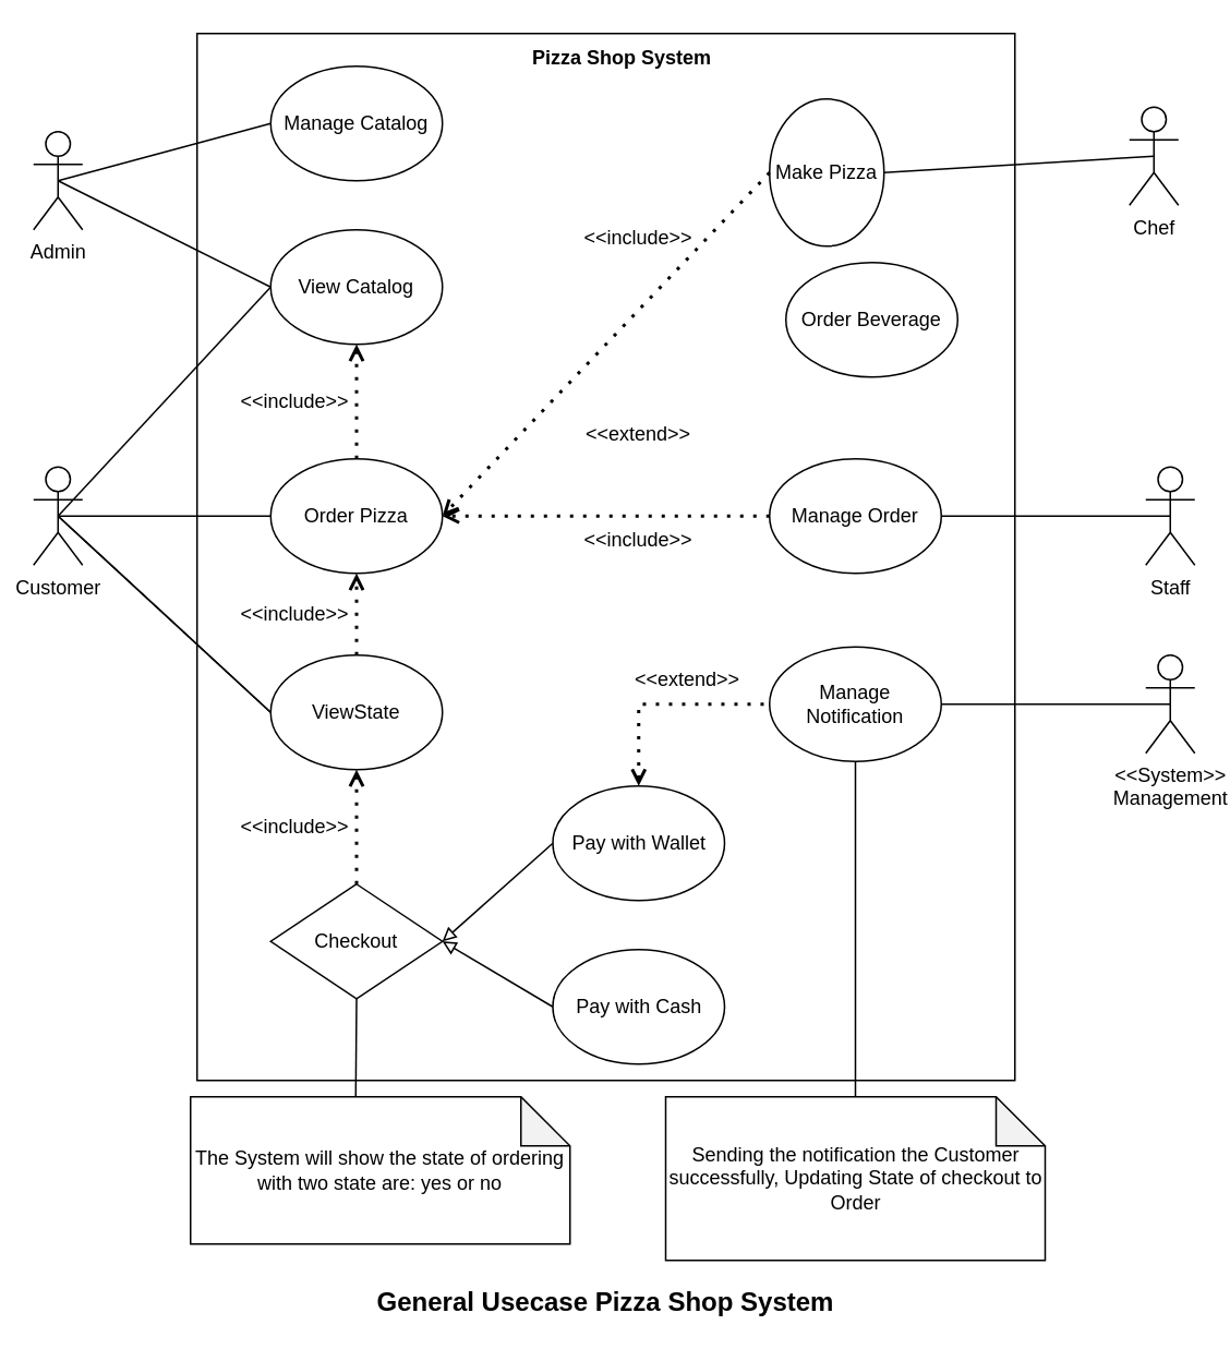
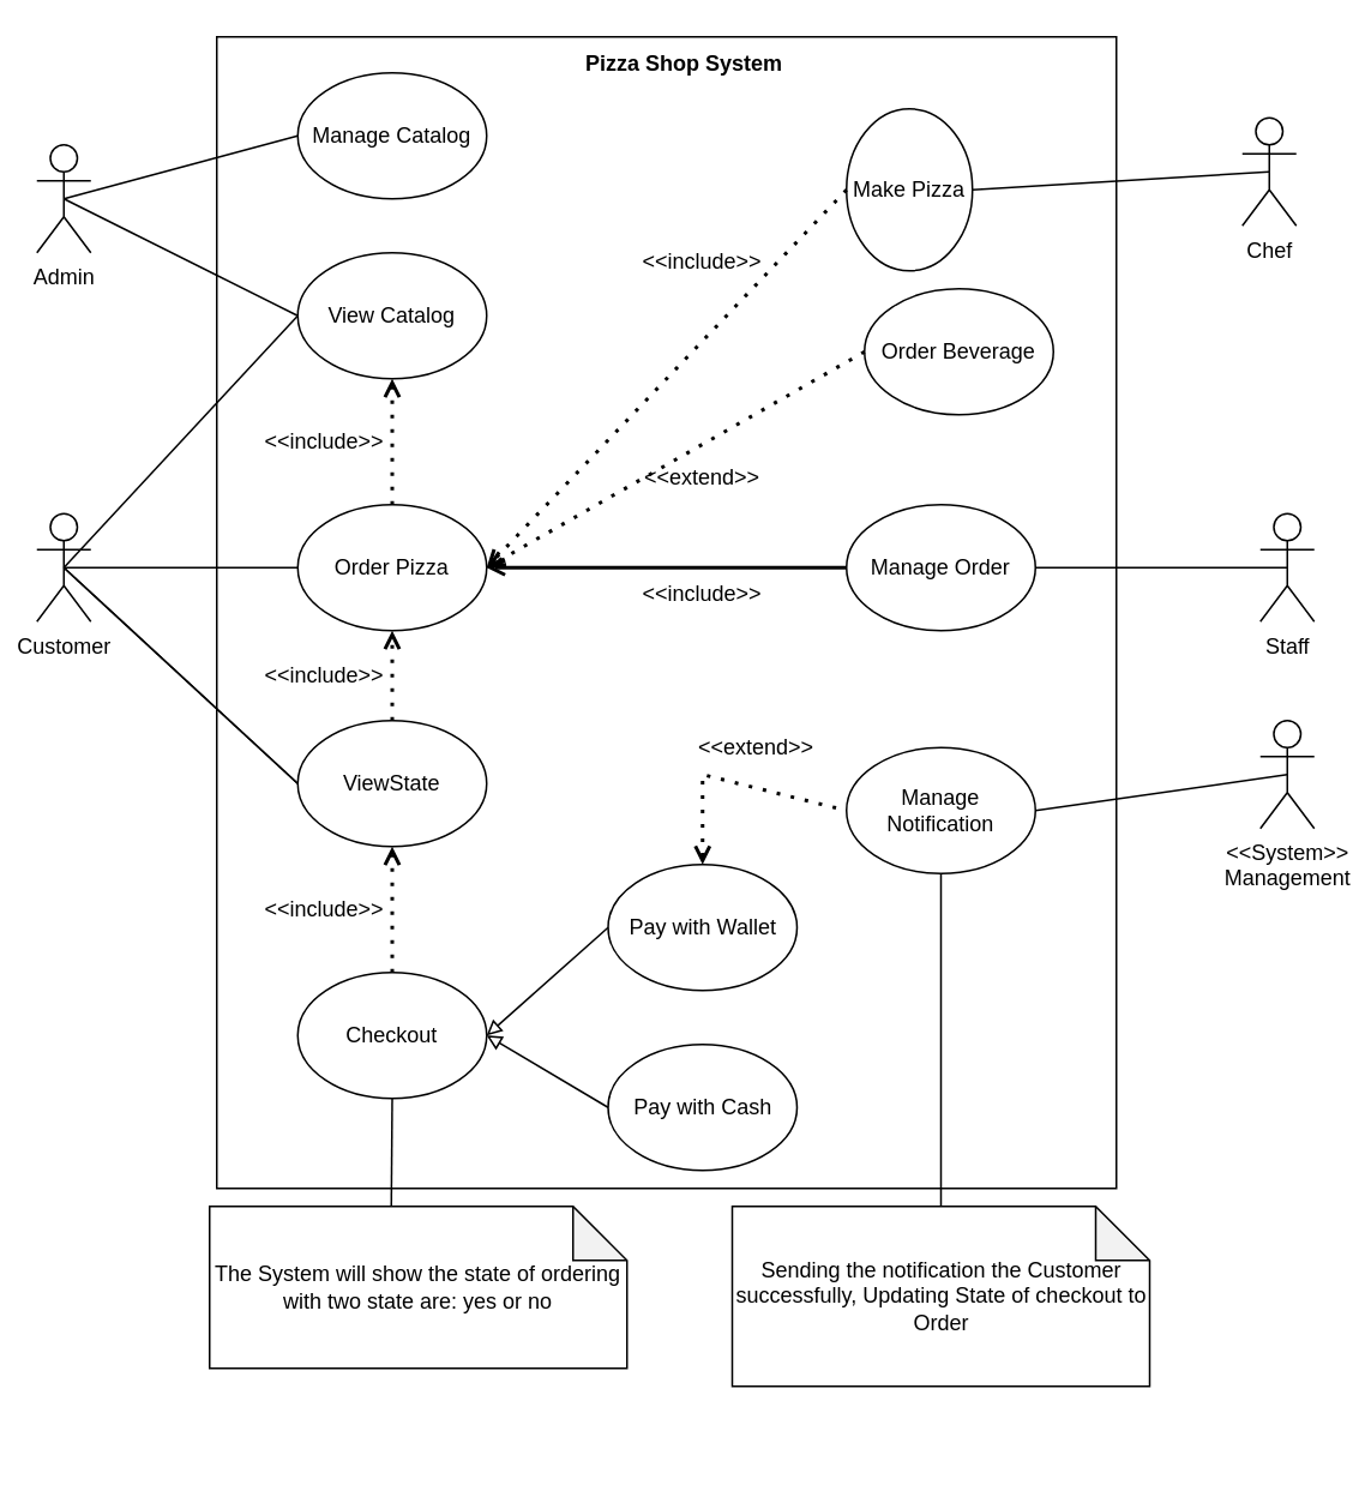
+ <mxCell id="18" value="" style="endArrow=open;dashed=1;html=1;dashPattern=1 3;strokeWidth=2;rounded=0;exitX=0;exitY=0.5;exitDx=0;exitDy=0;entryX=1;entryY=0.5;entryDx=0;entryDy=0;endFill=0;" edge="1" parent="1" source="17" target="9"><mxGeometry width="50" height="50" relative="1" as="geometry"><mxPoint x="475" y="270" as="sourcePoint" /><mxPoint x="285" y="360" as="targetPoint" /></mxGeometry></mxCell>
- <mxCell id="37" value="" style="endArrow=open;dashed=1;html=1;dashPattern=1 3;strokeWidth=2;rounded=0;exitX=0;exitY=0.5;exitDx=0;exitDy=0;entryX=1;entryY=0.5;entryDx=0;entryDy=0;endFill=0;" edge="1" parent="1" source="35" target="9"><mxGeometry width="50" height="50" relative="1" as="geometry"><mxPoint x="490" y="300" as="sourcePoint" /><mxPoint x="290" y="420" as="targetPoint" /></mxGeometry></mxCell>
+ <mxCell id="37" value="" style="endArrow=open;dashed=0;html=1;dashPattern=1 3;strokeWidth=2;rounded=0;exitX=0;exitY=0.5;exitDx=0;exitDy=0;entryX=1;entryY=0.5;entryDx=0;entryDy=0;endFill=0;" edge="1" parent="1" source="35" target="9"><mxGeometry width="50" height="50" relative="1" as="geometry"><mxPoint x="490" y="300" as="sourcePoint" /><mxPoint x="290" y="420" as="targetPoint" /></mxGeometry></mxCell>
- <mxCell id="43" value="Manage Notification" style="ellipse;whiteSpace=wrap;html=1;" vertex="1" parent="1"><mxGeometry x="470" y="395" width="105" height="70" as="geometry" /></mxCell>
+ <mxCell id="43" value="Manage Notification" style="ellipse;whiteSpace=wrap;html=1;" vertex="1" parent="1"><mxGeometry x="470" y="415" width="105" height="70" as="geometry" /></mxCell>
- <mxCell id="10" value="Checkout" style="rhombus;whiteSpace=wrap;html=1;" vertex="1" parent="1"><mxGeometry x="165" y="540" width="105" height="70" as="geometry" /></mxCell>
+ <mxCell id="10" value="Checkout" style="ellipse;whiteSpace=wrap;html=1;" vertex="1" parent="1"><mxGeometry x="165" y="540" width="105" height="70" as="geometry" /></mxCell>
- <mxCell id="49" value="General Usecase Pizza Shop System" style="text;html=1;align=center;verticalAlign=middle;whiteSpace=wrap;rounded=0;fontSize=16;fontStyle=1" vertex="1" parent="1"><mxGeometry x="219" y="780" width="302" height="30" as="geometry" /></mxCell>
